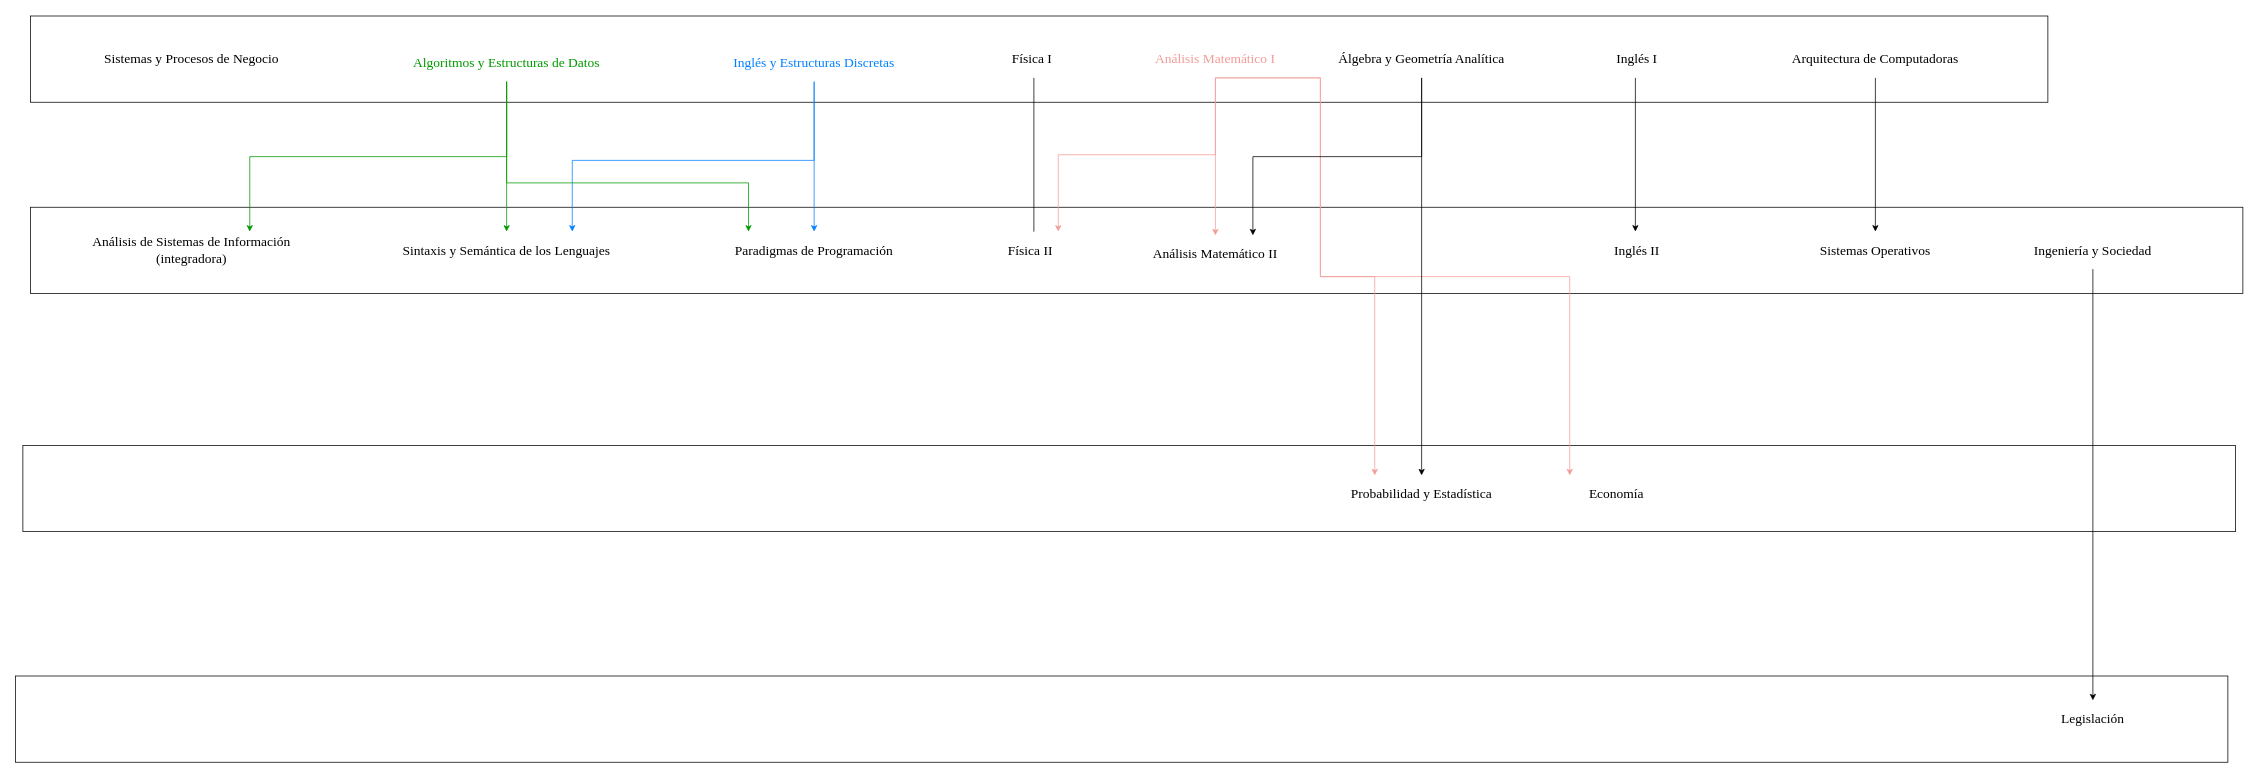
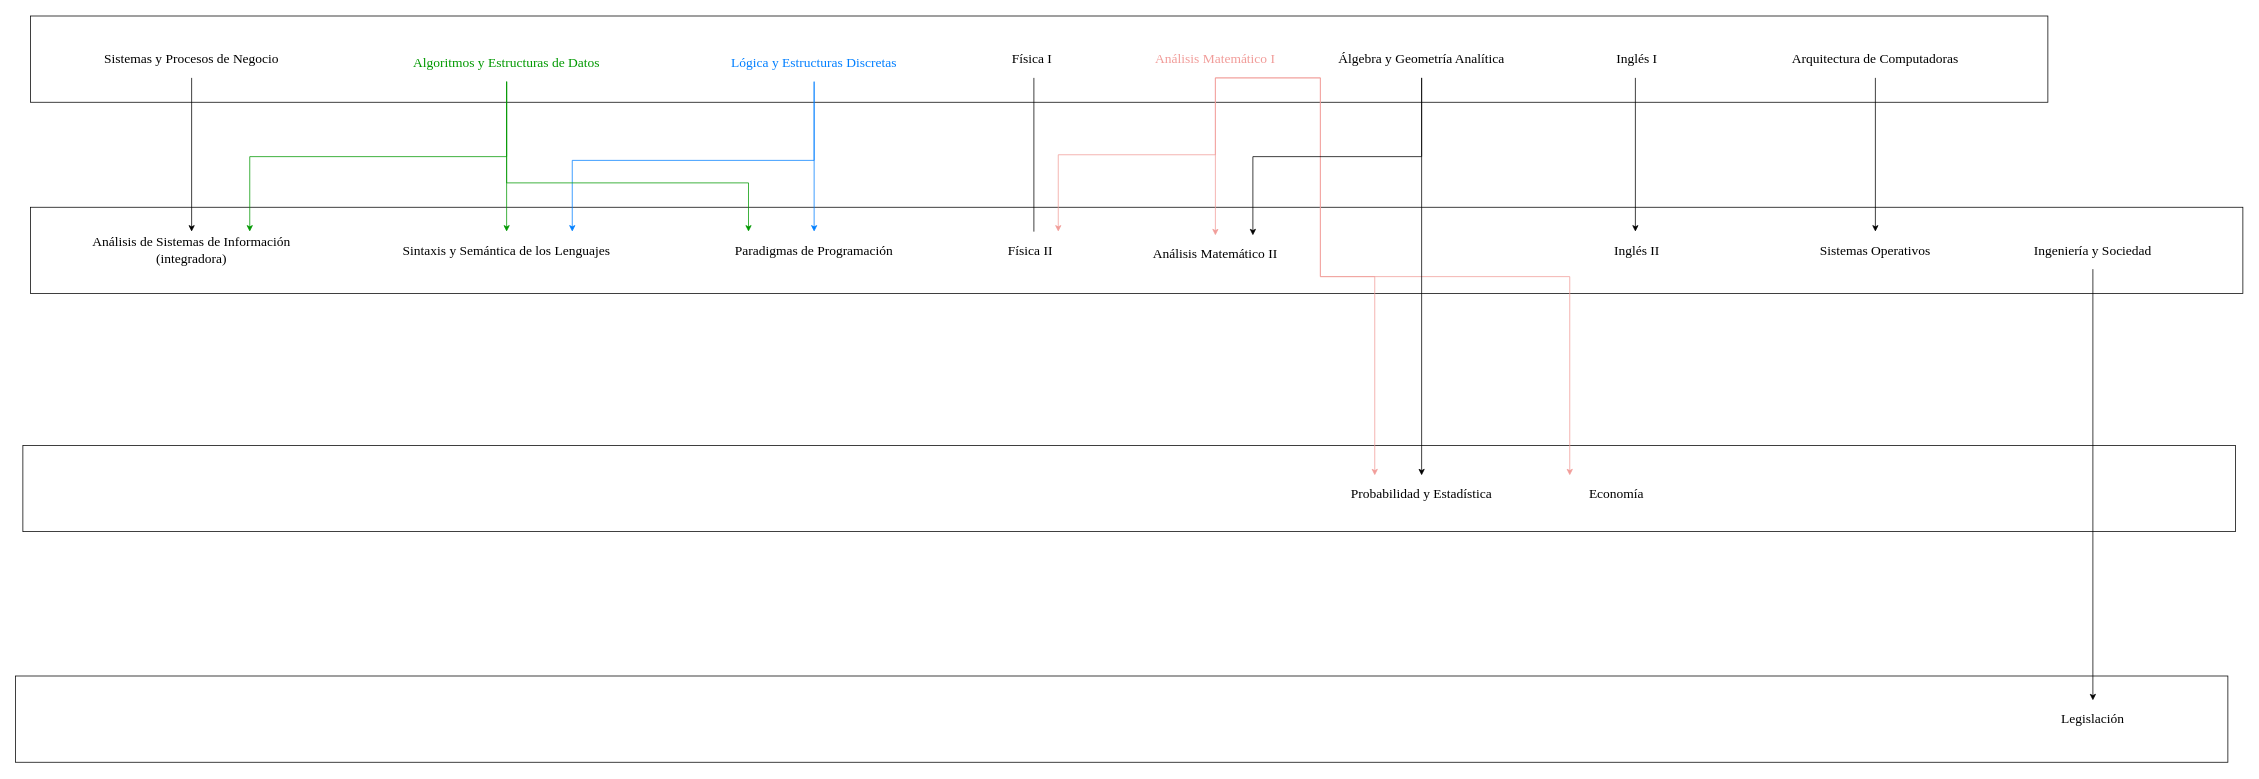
- <mxCell id="23" value=" Inglés y Estructuras Discretas " style="text;strokeColor=none;fillColor=none;align=center;verticalAlign=middle;whiteSpace=wrap;rounded=0;fontSize=18;fontFamily=Comic Sans MS;spacing=0;fontColor=#007FFF;" vertex="1" parent="1"><mxGeometry x="950" y="58" width="270" height="50" as="geometry" /></mxCell>
+ <mxCell id="23" value=" Lógica y Estructuras Discretas " style="text;strokeColor=none;fillColor=none;align=center;verticalAlign=middle;whiteSpace=wrap;rounded=0;fontSize=18;fontFamily=Comic Sans MS;spacing=0;fontColor=#007FFF;" vertex="1" parent="1"><mxGeometry x="950" y="58" width="270" height="50" as="geometry" /></mxCell>
+ <mxCell id="30" style="edgeStyle=orthogonalEdgeStyle;rounded=0;orthogonalLoop=1;jettySize=auto;html=1;exitX=0.5;exitY=1;exitDx=0;exitDy=0;" edge="1" parent="1" source="31" target="35"><mxGeometry relative="1" as="geometry" /></mxCell>
